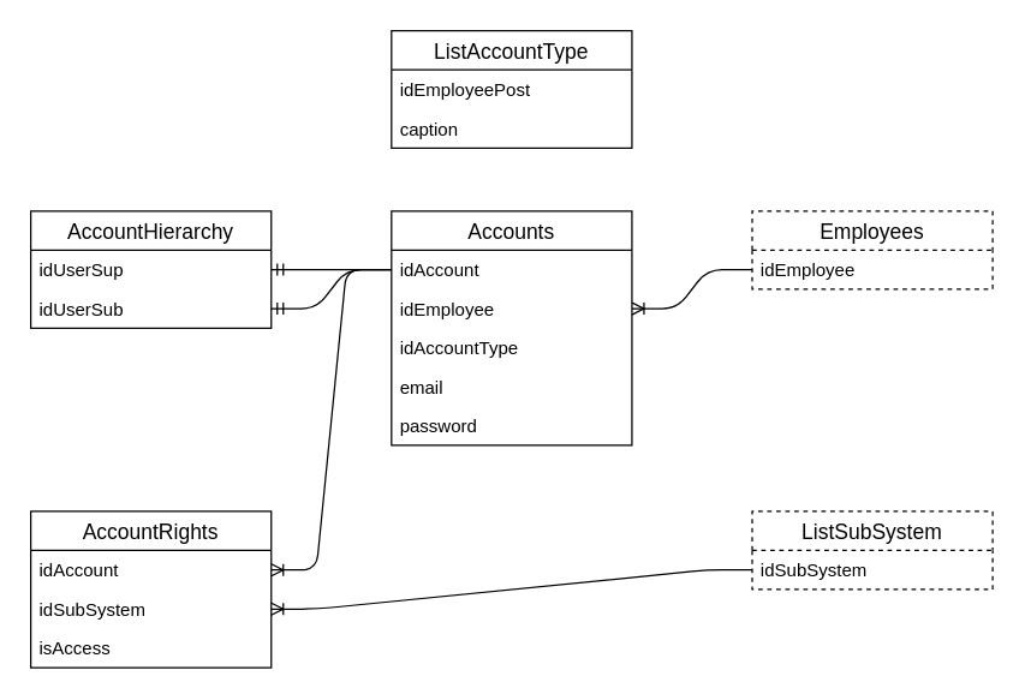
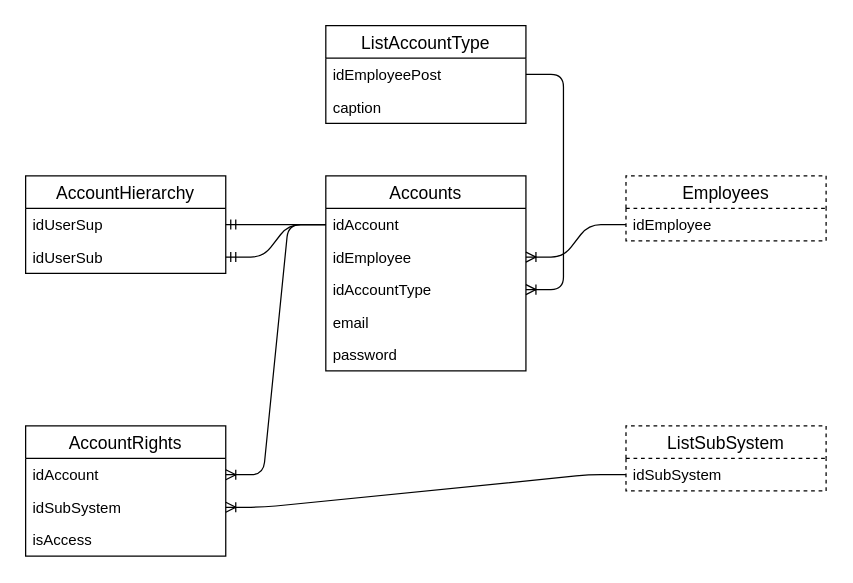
+ <mxCell id="2" value="" style="edgeStyle=entityRelationEdgeStyle;fontSize=12;html=1;endArrow=ERoneToMany;" edge="1" parent="1" source="26" target="16"><mxGeometry width="100" height="100" relative="1" as="geometry"><mxPoint x="690" y="530" as="sourcePoint" /><mxPoint x="820" y="340" as="targetPoint" /></mxGeometry></mxCell>
